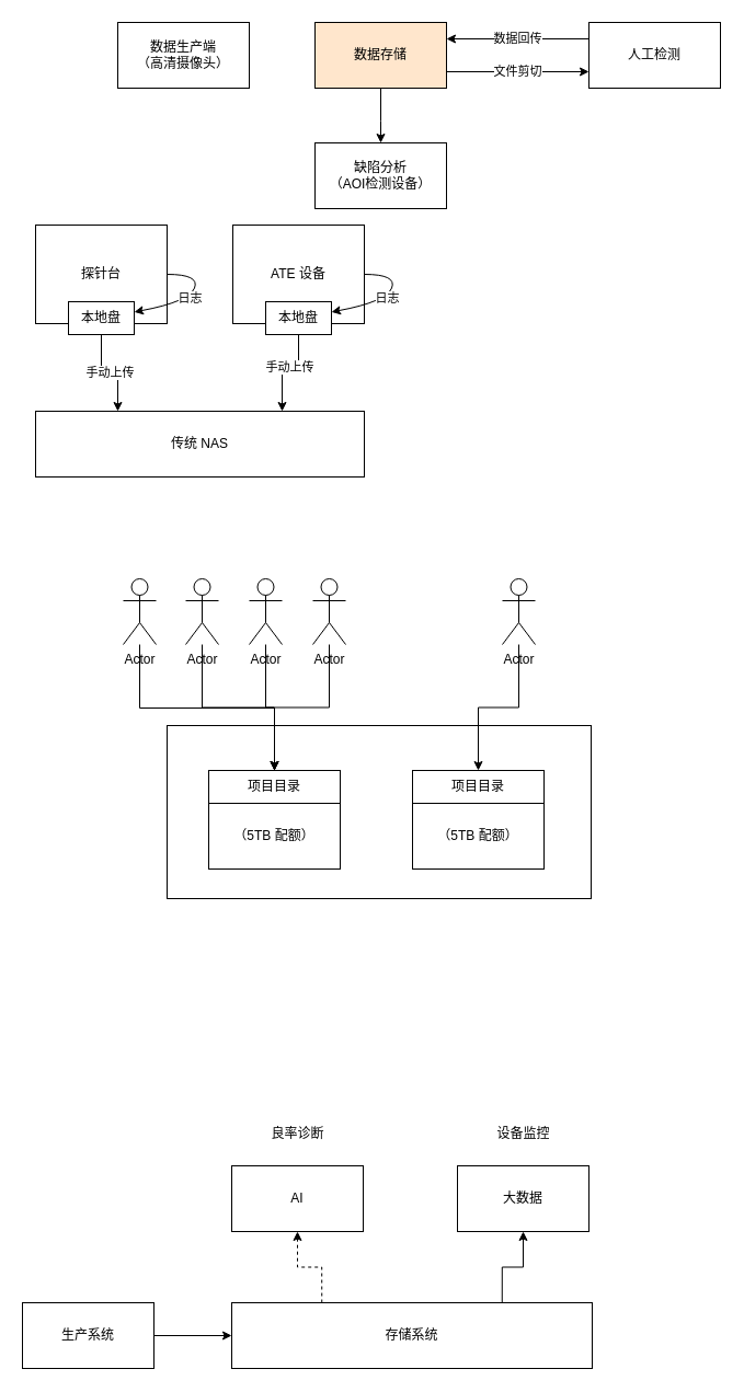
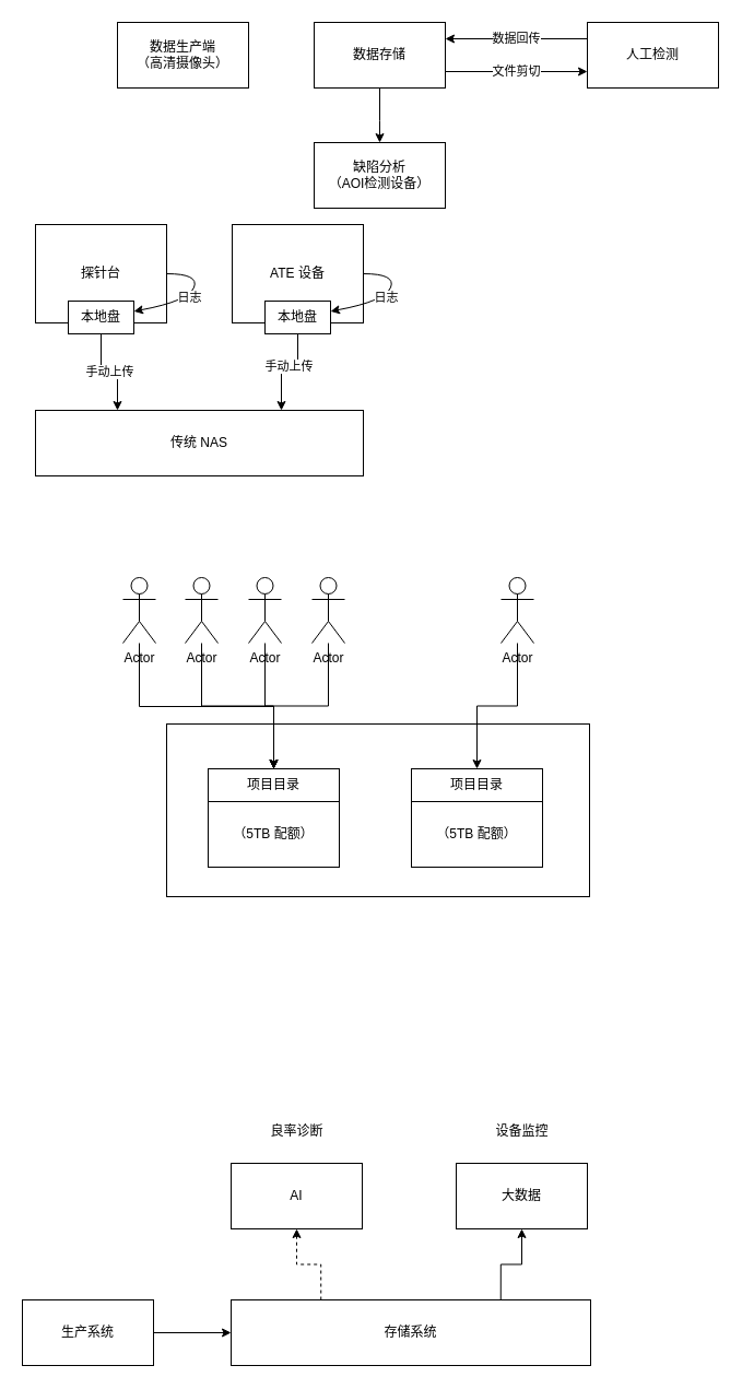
- <mxCell id="5" value="数据存储" style="rounded=0;whiteSpace=wrap;html=1;fillColor=#ffe6cc;" parent="1" vertex="1"><mxGeometry x="287" y="20" width="120" height="60" as="geometry" /></mxCell>
+ <mxCell id="5" value="数据存储" style="rounded=0;whiteSpace=wrap;html=1;" parent="1" vertex="1"><mxGeometry x="287" y="20" width="120" height="60" as="geometry" /></mxCell>
